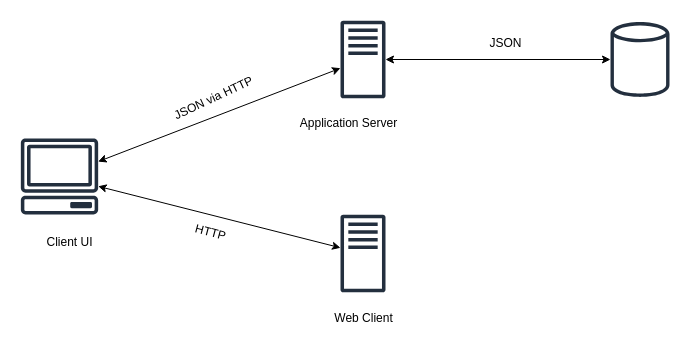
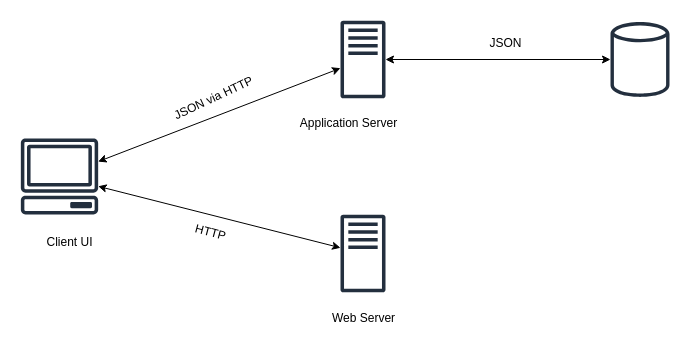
- <mxCell id="7" value="Web Client" style="text;html=1;align=center;verticalAlign=middle;resizable=0;points=[];autosize=1;" vertex="1" parent="1"><mxGeometry x="322.5" y="308" width="80" height="20" as="geometry" /></mxCell>
+ <mxCell id="7" value="Web Server" style="text;html=1;align=center;verticalAlign=middle;resizable=0;points=[];autosize=1;" vertex="1" parent="1"><mxGeometry x="322.5" y="308" width="80" height="20" as="geometry" /></mxCell>
